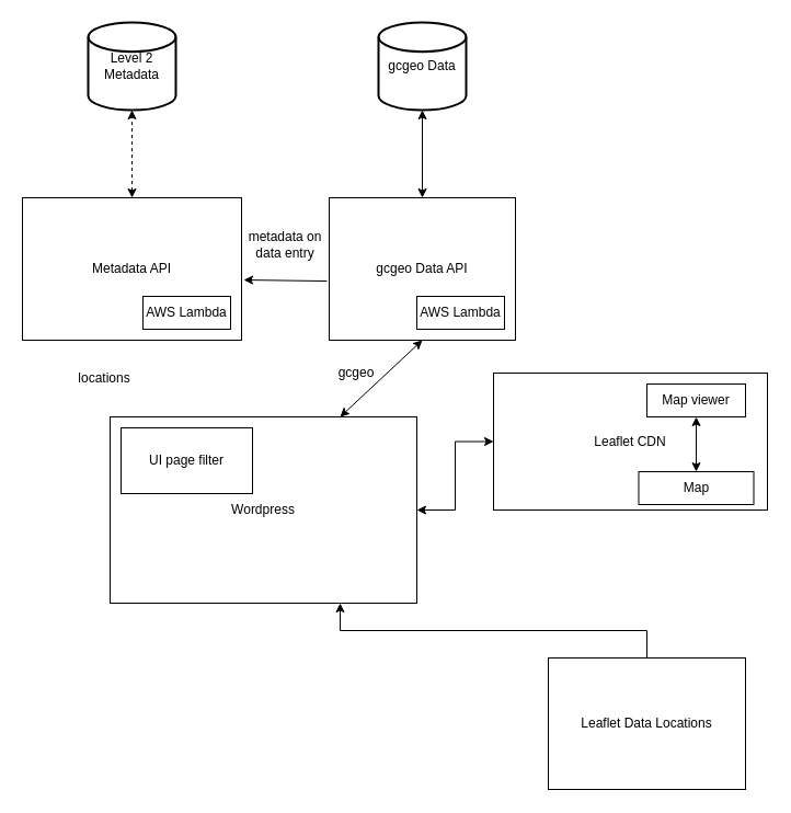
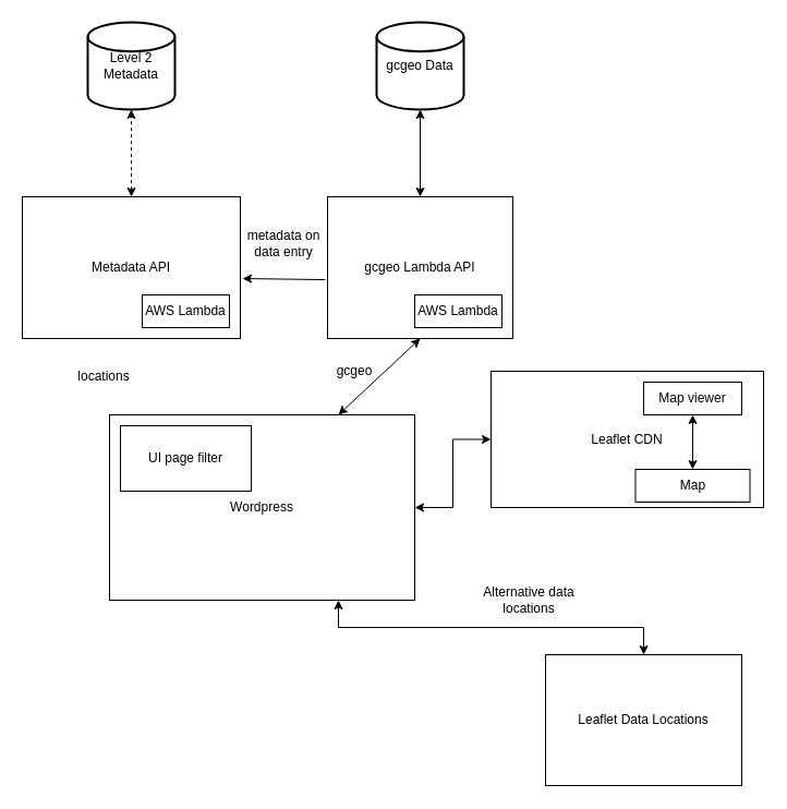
- <mxCell id="5" value="gcgeo Data API" style="rounded=0;whiteSpace=wrap;html=1;" parent="1" vertex="1"><mxGeometry x="300" y="180" width="170" height="130" as="geometry" /></mxCell>
+ <mxCell id="5" value="gcgeo Lambda API" style="rounded=0;whiteSpace=wrap;html=1;" parent="1" vertex="1"><mxGeometry x="300" y="180" width="170" height="130" as="geometry" /></mxCell>
+ <mxCell id="22" value="Alternative data locations" style="text;html=1;strokeColor=none;fillColor=none;align=center;verticalAlign=middle;whiteSpace=wrap;rounded=0;" parent="1" vertex="1"><mxGeometry x="430" y="530" width="110" height="40" as="geometry" /></mxCell>
- <mxCell id="6" style="edgeStyle=orthogonalEdgeStyle;rounded=0;orthogonalLoop=1;jettySize=auto;html=1;exitX=0.75;exitY=1;exitDx=0;exitDy=0;entryX=0.5;entryY=0;entryDx=0;entryDy=0;startArrow=classic;startFill=1;endArrow=none;" parent="1" source="8" target="15" edge="1"><mxGeometry relative="1" as="geometry" /></mxCell>
+ <mxCell id="6" style="edgeStyle=orthogonalEdgeStyle;rounded=0;orthogonalLoop=1;jettySize=auto;html=1;exitX=0.75;exitY=1;exitDx=0;exitDy=0;entryX=0.5;entryY=0;entryDx=0;entryDy=0;startArrow=classic;startFill=1;" parent="1" source="8" target="15" edge="1"><mxGeometry relative="1" as="geometry" /></mxCell>
